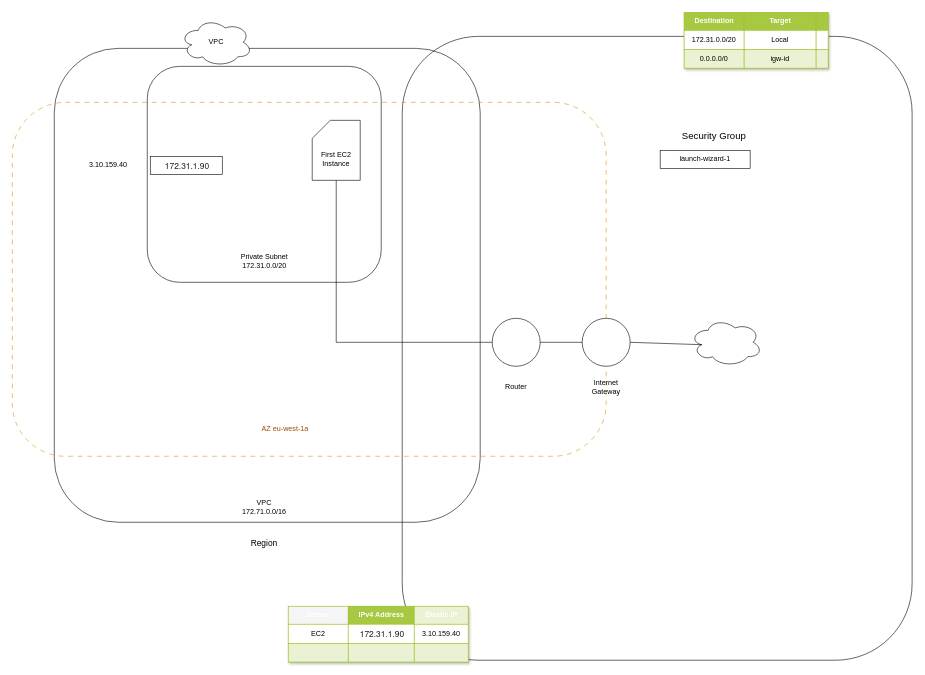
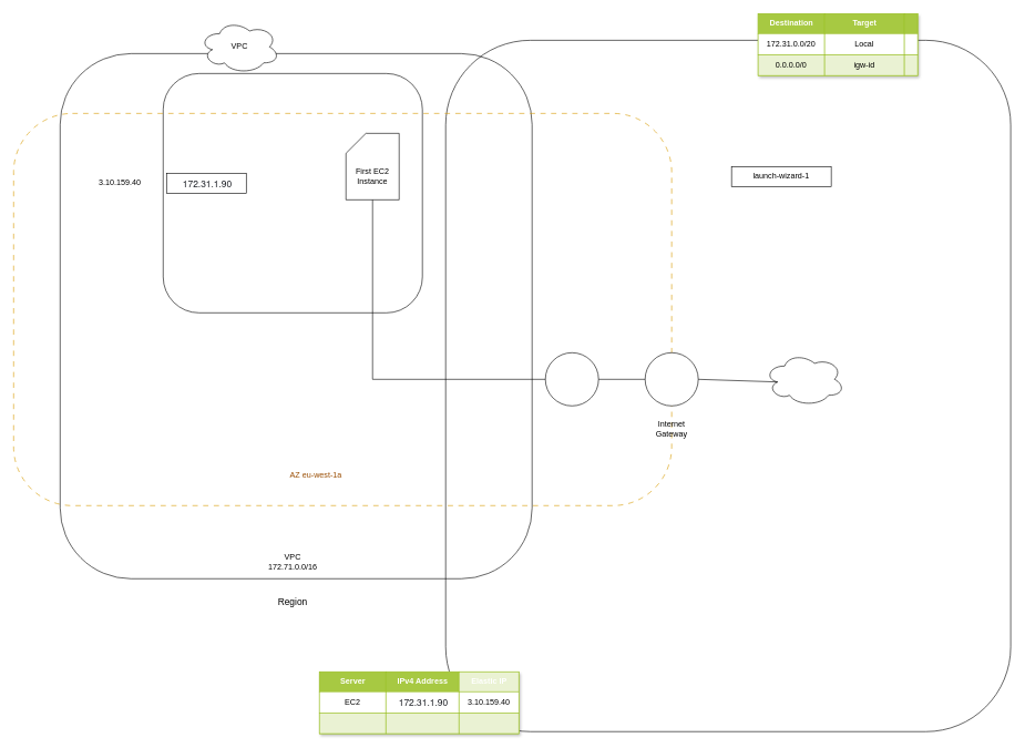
- <mxCell id="49" value="Security Group" style="text;html=1;strokeColor=none;fillColor=none;align=center;verticalAlign=middle;whiteSpace=wrap;rounded=0;fontSize=16;" vertex="1" parent="1"><mxGeometry x="1090" y="210" width="200" height="30" as="geometry" /></mxCell>
- <mxCell id="8" value="Private Subnet&lt;br&gt;172.31.0.0/20" style="text;html=1;strokeColor=none;fillColor=none;align=center;verticalAlign=middle;whiteSpace=wrap;rounded=0;" parent="1" vertex="1"><mxGeometry x="392.5" y="420" width="95" height="30" as="geometry" /></mxCell>
- <mxCell id="11" value="Router" style="text;html=1;strokeColor=none;fillColor=none;align=center;verticalAlign=middle;whiteSpace=wrap;rounded=0;" parent="1" vertex="1"><mxGeometry x="830" y="630" width="60" height="30" as="geometry" /></mxCell>
- <mxCell id="38" value="Server" style="connectable=0;recursiveResize=0;strokeColor=inherit;fillColor=#f5f5f5;align=center;fontStyle=1;fontColor=#FFFFFF;html=1;" vertex="1" parent="37"><mxGeometry width="100" height="30" as="geometry"><mxRectangle width="100" height="30" as="alternateBounds" /></mxGeometry></mxCell>
+ <mxCell id="38" value="Server" style="connectable=0;recursiveResize=0;strokeColor=inherit;fillColor=#A7C942;align=center;fontStyle=1;fontColor=#FFFFFF;html=1;" vertex="1" parent="37"><mxGeometry width="100" height="30" as="geometry"><mxRectangle width="100" height="30" as="alternateBounds" /></mxGeometry></mxCell>
